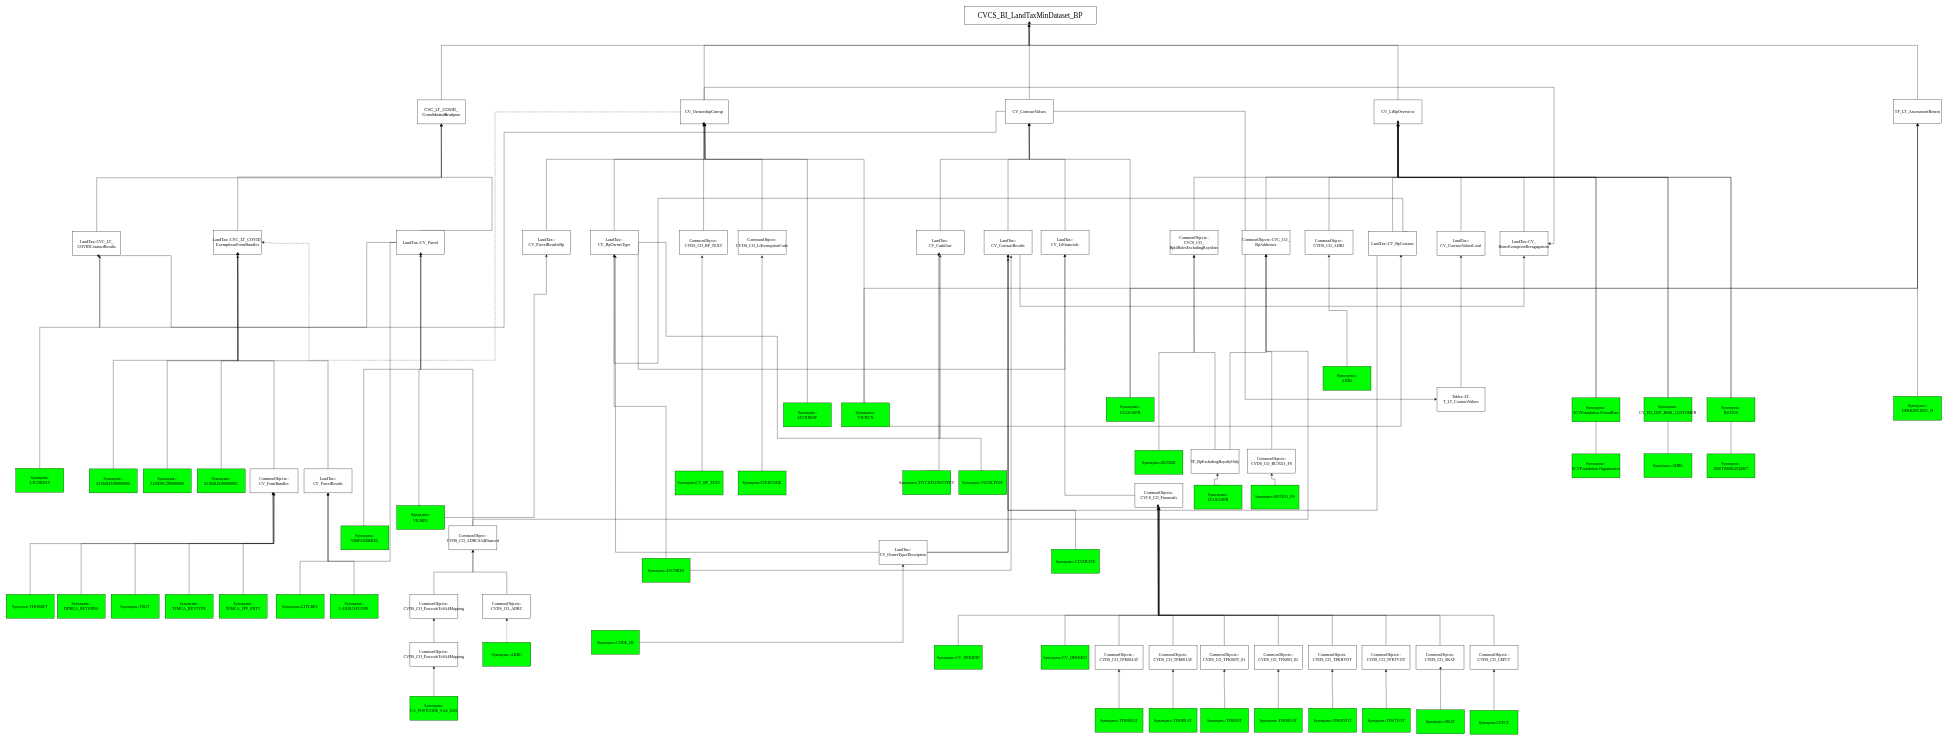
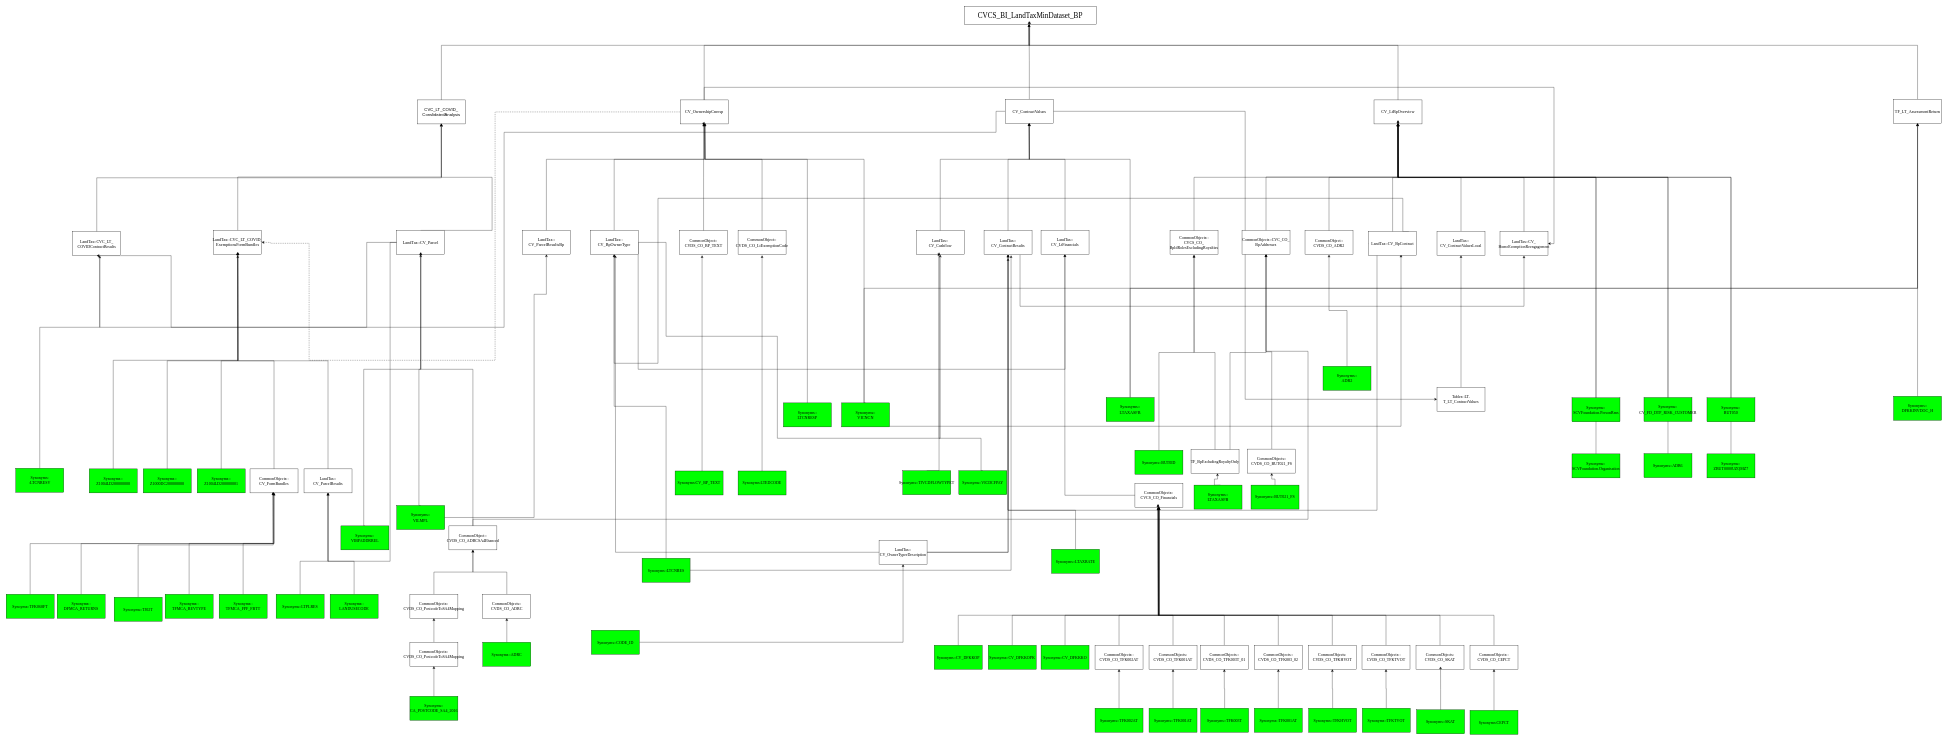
- <mxCell id="134" value="&lt;font style=&quot;font-size: 14px;&quot;&gt;&lt;p style=&quot;margin-top: 0pt; margin-bottom: 0pt; margin-left: 0in; direction: ltr; unicode-bidi: embed; word-break: normal;&quot;&gt;&lt;span style=&quot;font-size: 10pt; font-family: Aptos;&quot;&gt;Synonyms::TJ02T&lt;/span&gt;&lt;/p&gt;&lt;/font&gt;" style="rounded=0;whiteSpace=wrap;html=1;align=center;fillColor=#00FF00;" parent="1" vertex="1"><mxGeometry x="370" y="1980" width="160" height="80" as="geometry" /></mxCell>
+ <mxCell id="134" value="&lt;font style=&quot;font-size: 14px;&quot;&gt;&lt;p style=&quot;margin-top: 0pt; margin-bottom: 0pt; margin-left: 0in; direction: ltr; unicode-bidi: embed; word-break: normal;&quot;&gt;&lt;span style=&quot;font-size: 10pt; font-family: Aptos;&quot;&gt;Synonyms::TJ02T&lt;/span&gt;&lt;/p&gt;&lt;/font&gt;" style="rounded=0;whiteSpace=wrap;html=1;align=center;fillColor=#00FF00;" parent="1" vertex="1"><mxGeometry x="380" y="1990" width="160" height="80" as="geometry" /></mxCell>
- <mxCell id="147" style="edgeStyle=orthogonalEdgeStyle;rounded=0;orthogonalLoop=1;jettySize=auto;html=1;entryX=0.5;entryY=1;entryDx=0;entryDy=0;dashed=1;" parent="1" source="148" target="144" edge="1"><mxGeometry relative="1" as="geometry" /></mxCell>
+ <mxCell id="147" style="edgeStyle=orthogonalEdgeStyle;rounded=0;orthogonalLoop=1;jettySize=auto;html=1;entryX=0.5;entryY=1;entryDx=0;entryDy=0;" parent="1" source="148" target="144" edge="1"><mxGeometry relative="1" as="geometry" /></mxCell>
+ <mxCell id="177" style="edgeStyle=orthogonalEdgeStyle;rounded=0;orthogonalLoop=1;jettySize=auto;html=1;entryX=0.5;entryY=1;entryDx=0;entryDy=0;exitX=0.5;exitY=0;exitDx=0;exitDy=0;" parent="1" source="178" target="114" edge="1"><mxGeometry relative="1" as="geometry"><Array as="points"><mxPoint x="3374" y="2050" /><mxPoint x="3863" y="2050" /></Array></mxGeometry></mxCell>
+ <mxCell id="178" value="&lt;font style=&quot;font-size: 14px;&quot;&gt;&lt;p style=&quot;margin-top: 0pt; margin-bottom: 0pt; margin-left: 0in; direction: ltr; unicode-bidi: embed; word-break: normal;&quot;&gt;&lt;span style=&quot;font-size: 10pt; font-family: Aptos;&quot;&gt;Synonyms::CV_DFKKOPK&lt;/span&gt;&lt;/p&gt;&lt;/font&gt;" style="rounded=0;whiteSpace=wrap;html=1;align=center;fillColor=#00FF00;" parent="1" vertex="1"><mxGeometry x="3294" y="2150" width="160" height="80" as="geometry" /></mxCell>
